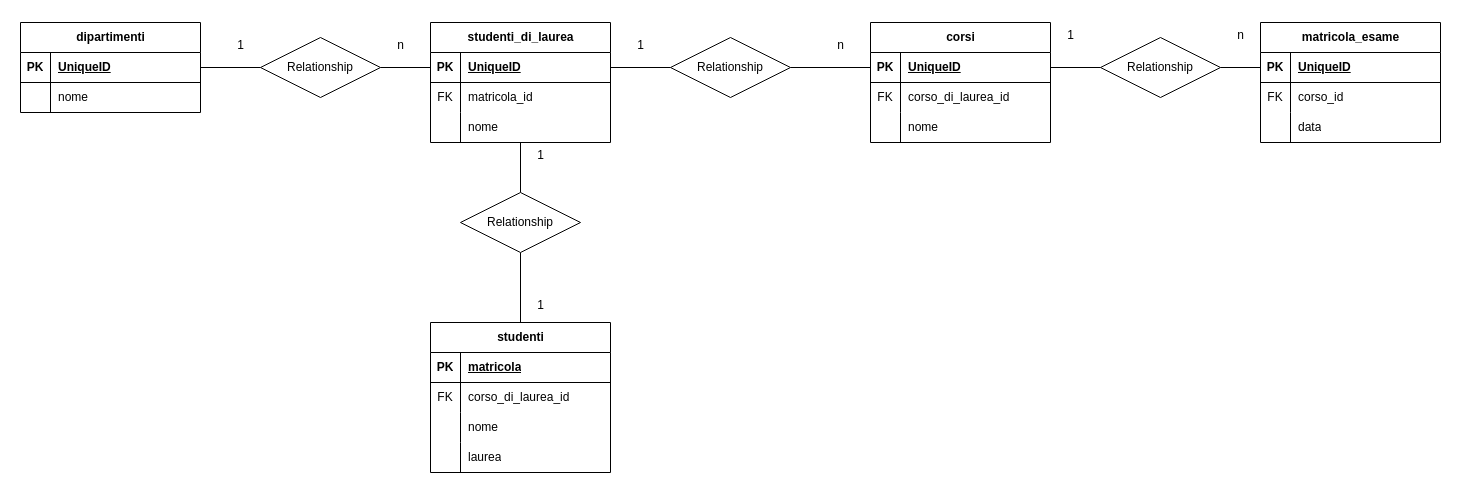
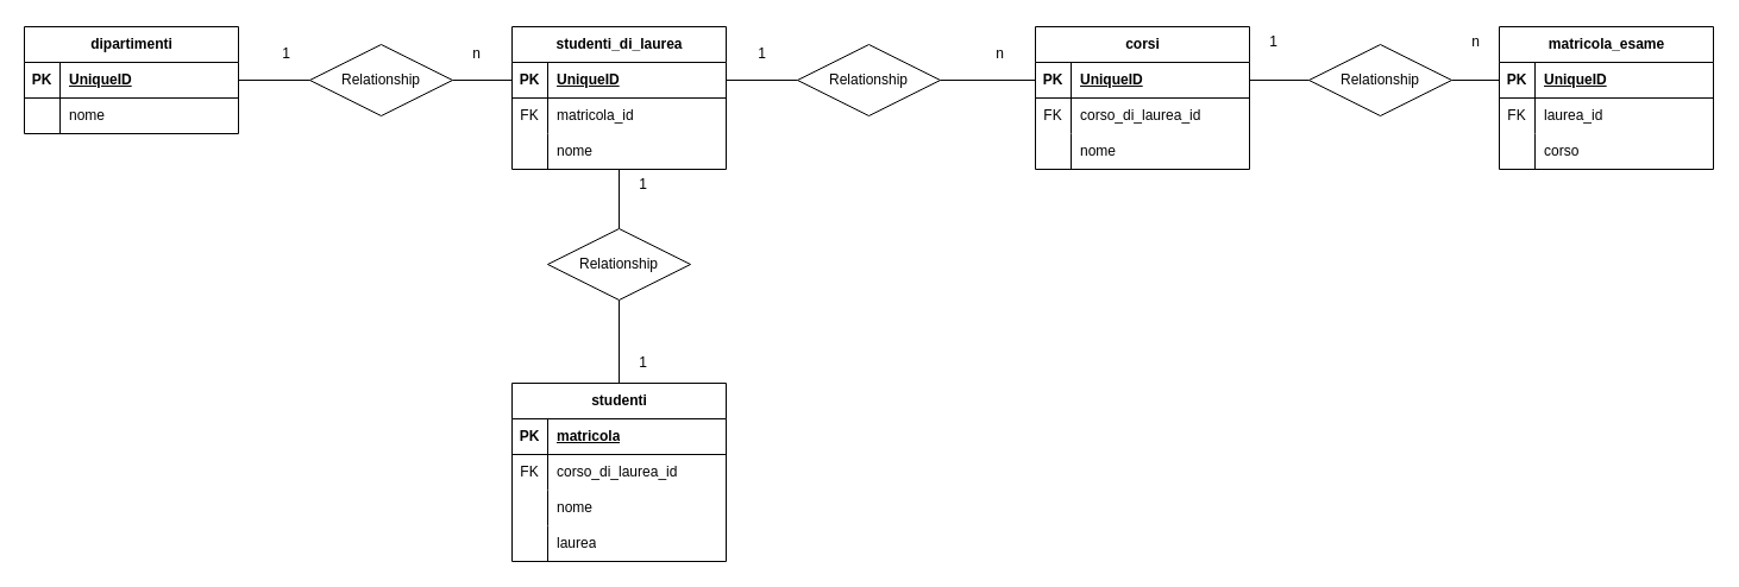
- <mxCell id="36" value="corso_id" style="shape=partialRectangle;connectable=0;fillColor=none;top=0;left=0;bottom=0;right=0;align=left;spacingLeft=6;overflow=hidden;whiteSpace=wrap;html=1;" vertex="1" parent="34"><mxGeometry x="30" width="150" height="30" as="geometry"><mxRectangle width="150" height="30" as="alternateBounds" /></mxGeometry></mxCell>
+ <mxCell id="36" value="laurea_id" style="shape=partialRectangle;connectable=0;fillColor=none;top=0;left=0;bottom=0;right=0;align=left;spacingLeft=6;overflow=hidden;whiteSpace=wrap;html=1;" vertex="1" parent="34"><mxGeometry x="30" width="150" height="30" as="geometry"><mxRectangle width="150" height="30" as="alternateBounds" /></mxGeometry></mxCell>
- <mxCell id="39" value="data" style="shape=partialRectangle;connectable=0;fillColor=none;top=0;left=0;bottom=0;right=0;align=left;spacingLeft=6;overflow=hidden;whiteSpace=wrap;html=1;" vertex="1" parent="37"><mxGeometry x="30" width="150" height="30" as="geometry"><mxRectangle width="150" height="30" as="alternateBounds" /></mxGeometry></mxCell>
+ <mxCell id="39" value="corso" style="shape=partialRectangle;connectable=0;fillColor=none;top=0;left=0;bottom=0;right=0;align=left;spacingLeft=6;overflow=hidden;whiteSpace=wrap;html=1;" vertex="1" parent="37"><mxGeometry x="30" width="150" height="30" as="geometry"><mxRectangle width="150" height="30" as="alternateBounds" /></mxGeometry></mxCell>
